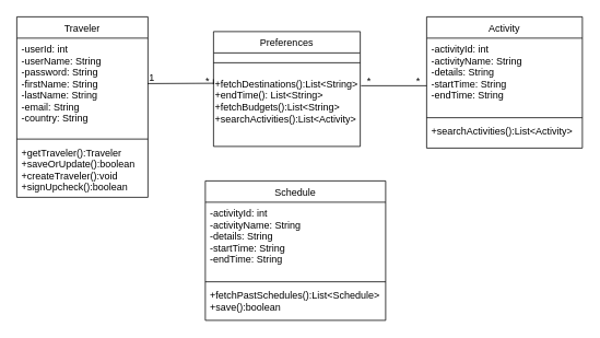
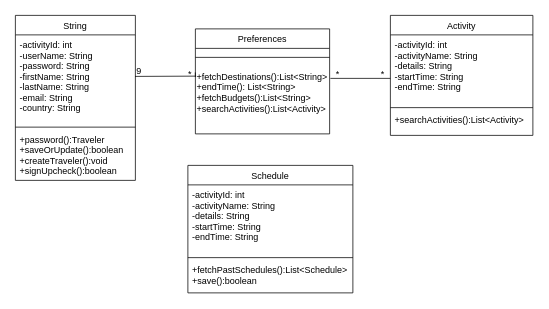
- <mxCell id="2" value="Traveler" style="swimlane;fontStyle=0;align=center;verticalAlign=top;childLayout=stackLayout;horizontal=1;startSize=26;horizontalStack=0;resizeParent=1;resizeLast=0;collapsible=1;marginBottom=0;rounded=0;shadow=0;strokeWidth=1;" parent="1" vertex="1"><mxGeometry x="20" y="20" width="160" height="220" as="geometry"><mxRectangle x="220" y="120" width="160" height="26" as="alternateBounds" /></mxGeometry></mxCell>
+ <mxCell id="2" value="String" style="swimlane;fontStyle=0;align=center;verticalAlign=top;childLayout=stackLayout;horizontal=1;startSize=26;horizontalStack=0;resizeParent=1;resizeLast=0;collapsible=1;marginBottom=0;rounded=0;shadow=0;strokeWidth=1;" parent="1" vertex="1"><mxGeometry x="20" y="20" width="160" height="220" as="geometry"><mxRectangle x="220" y="120" width="160" height="26" as="alternateBounds" /></mxGeometry></mxCell>
- <mxCell id="3" value="-userId: int&#10;-userName: String&#10;-password: String&#10;-firstName: String&#10;-lastName: String&#10;-email: String&#10;-country: String&#10;" style="text;align=left;verticalAlign=top;spacingLeft=4;spacingRight=4;overflow=hidden;rotatable=0;points=[[0,0.5],[1,0.5]];portConstraint=eastwest;" parent="2" vertex="1"><mxGeometry y="26" width="160" height="120" as="geometry" /></mxCell>
+ <mxCell id="3" value="-activityId: int&#10;-userName: String&#10;-password: String&#10;-firstName: String&#10;-lastName: String&#10;-email: String&#10;-country: String&#10;" style="text;align=left;verticalAlign=top;spacingLeft=4;spacingRight=4;overflow=hidden;rotatable=0;points=[[0,0.5],[1,0.5]];portConstraint=eastwest;" parent="2" vertex="1"><mxGeometry y="26" width="160" height="120" as="geometry" /></mxCell>
- <mxCell id="10" value="1" style="text;html=1;strokeColor=none;fillColor=none;align=center;verticalAlign=middle;whiteSpace=wrap;rounded=0;" parent="1" vertex="1"><mxGeometry x="180" y="89" width="10" height="10" as="geometry" /></mxCell>
+ <mxCell id="10" value="9" style="text;html=1;strokeColor=none;fillColor=none;align=center;verticalAlign=middle;whiteSpace=wrap;rounded=0;" parent="1" vertex="1"><mxGeometry x="180" y="89" width="10" height="10" as="geometry" /></mxCell>
- <mxCell id="5" value="+getTraveler():Traveler&#10;+saveOrUpdate():boolean&#10;+createTraveler():void&#10;+signUpcheck():boolean&#10;&#10;&#10; " style="text;align=left;verticalAlign=top;spacingLeft=4;spacingRight=4;overflow=hidden;rotatable=0;points=[[0,0.5],[1,0.5]];portConstraint=eastwest;fontColor=#000000;" parent="2" vertex="1"><mxGeometry y="152" width="160" height="68" as="geometry" /></mxCell>
+ <mxCell id="5" value="+password():Traveler&#10;+saveOrUpdate():boolean&#10;+createTraveler():void&#10;+signUpcheck():boolean&#10;&#10;&#10; " style="text;align=left;verticalAlign=top;spacingLeft=4;spacingRight=4;overflow=hidden;rotatable=0;points=[[0,0.5],[1,0.5]];portConstraint=eastwest;fontColor=#000000;" parent="2" vertex="1"><mxGeometry y="152" width="160" height="68" as="geometry" /></mxCell>
